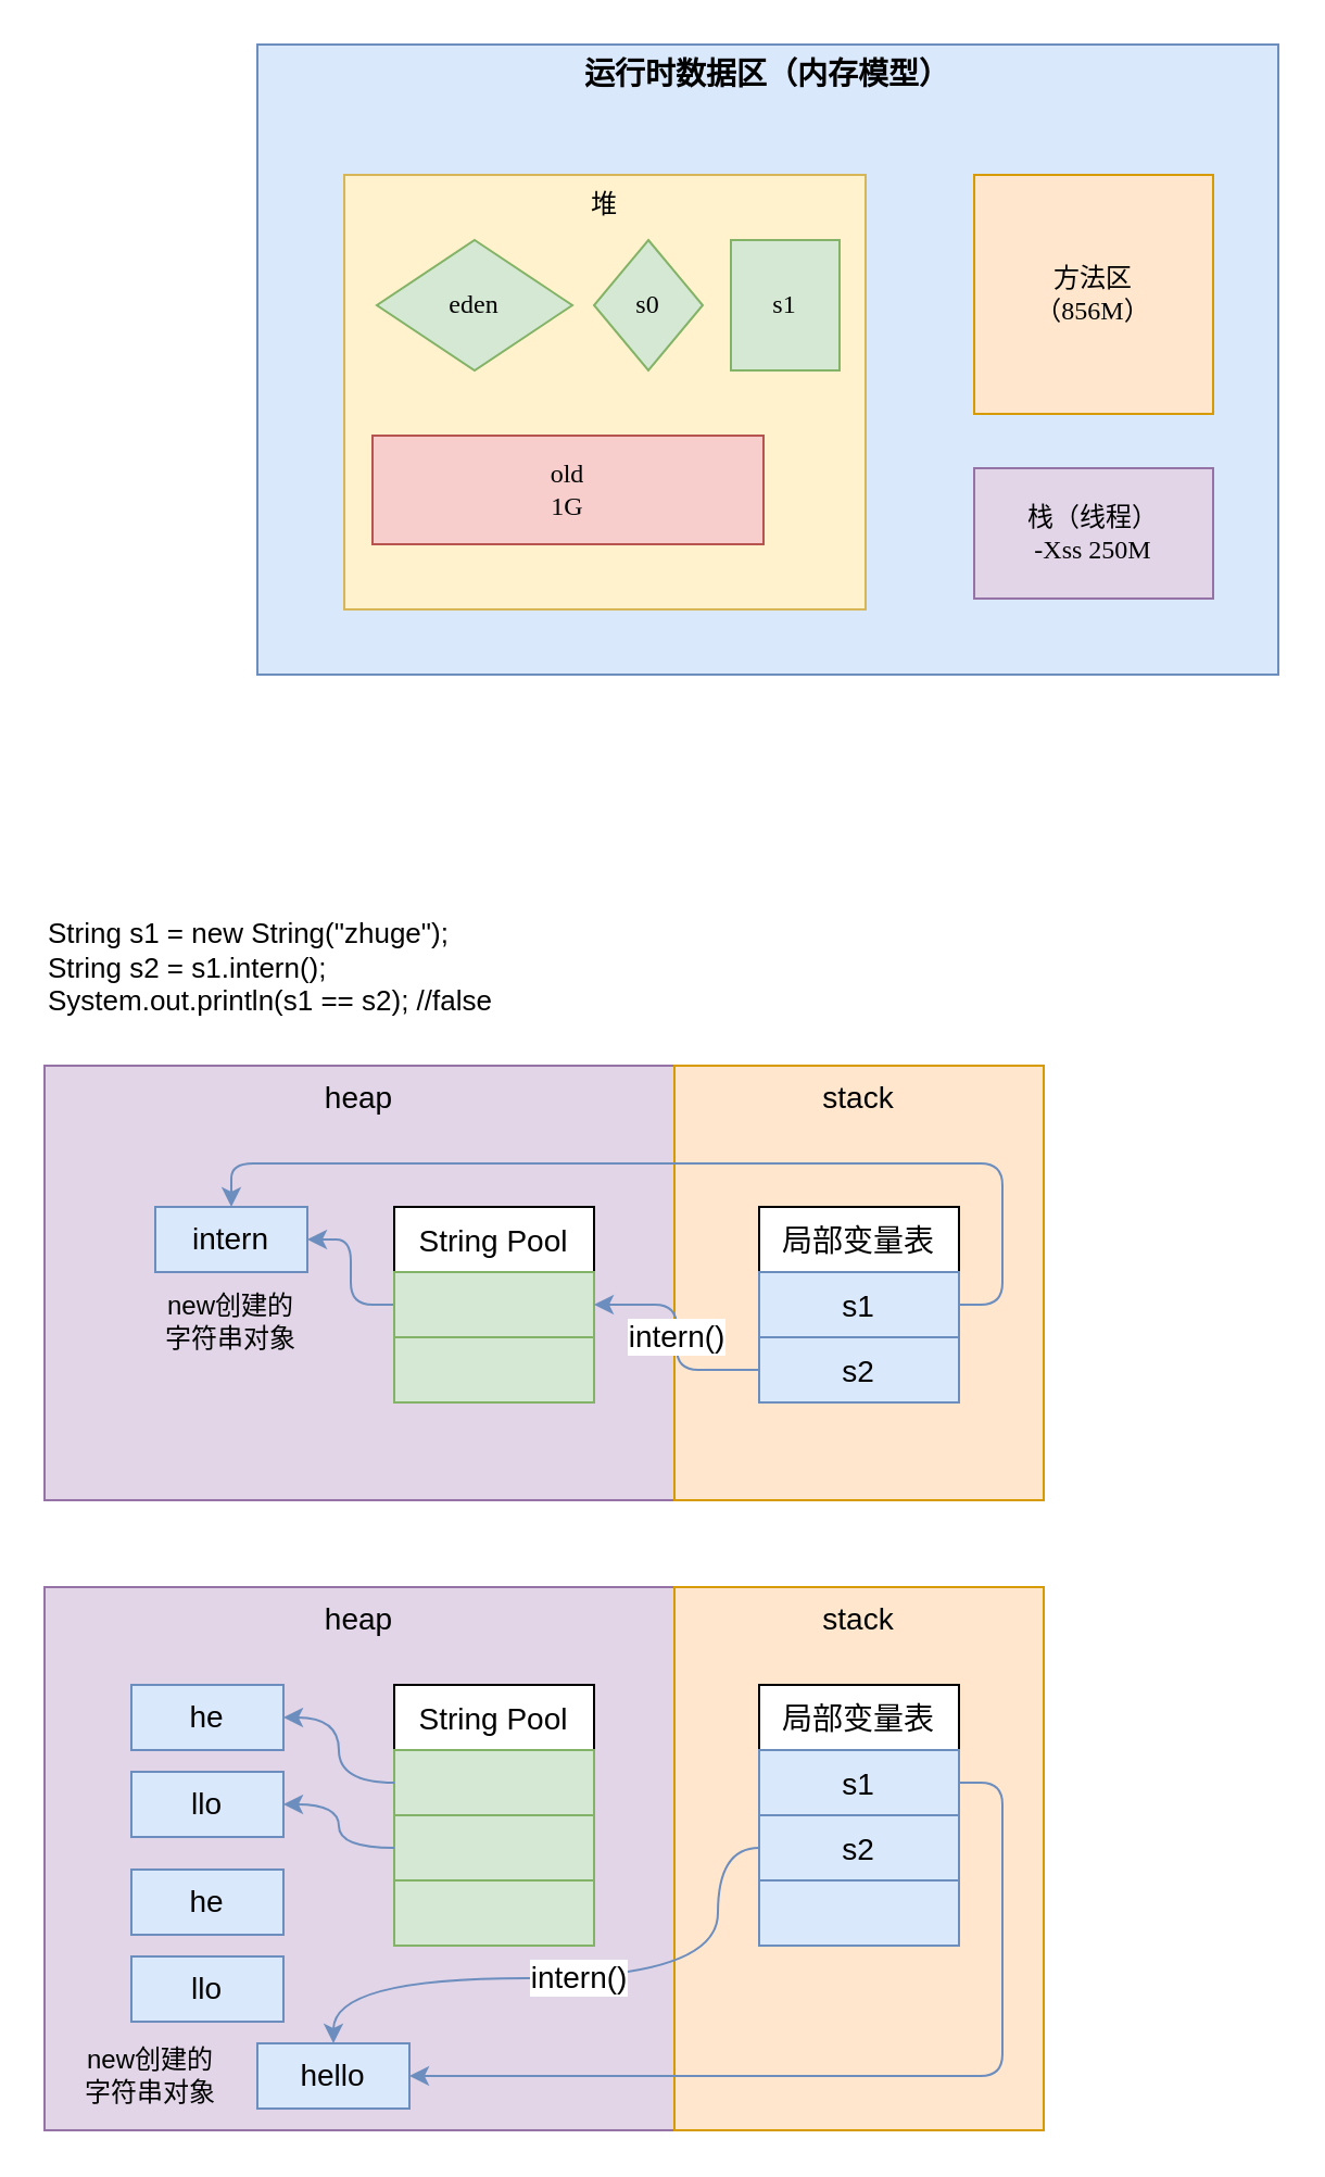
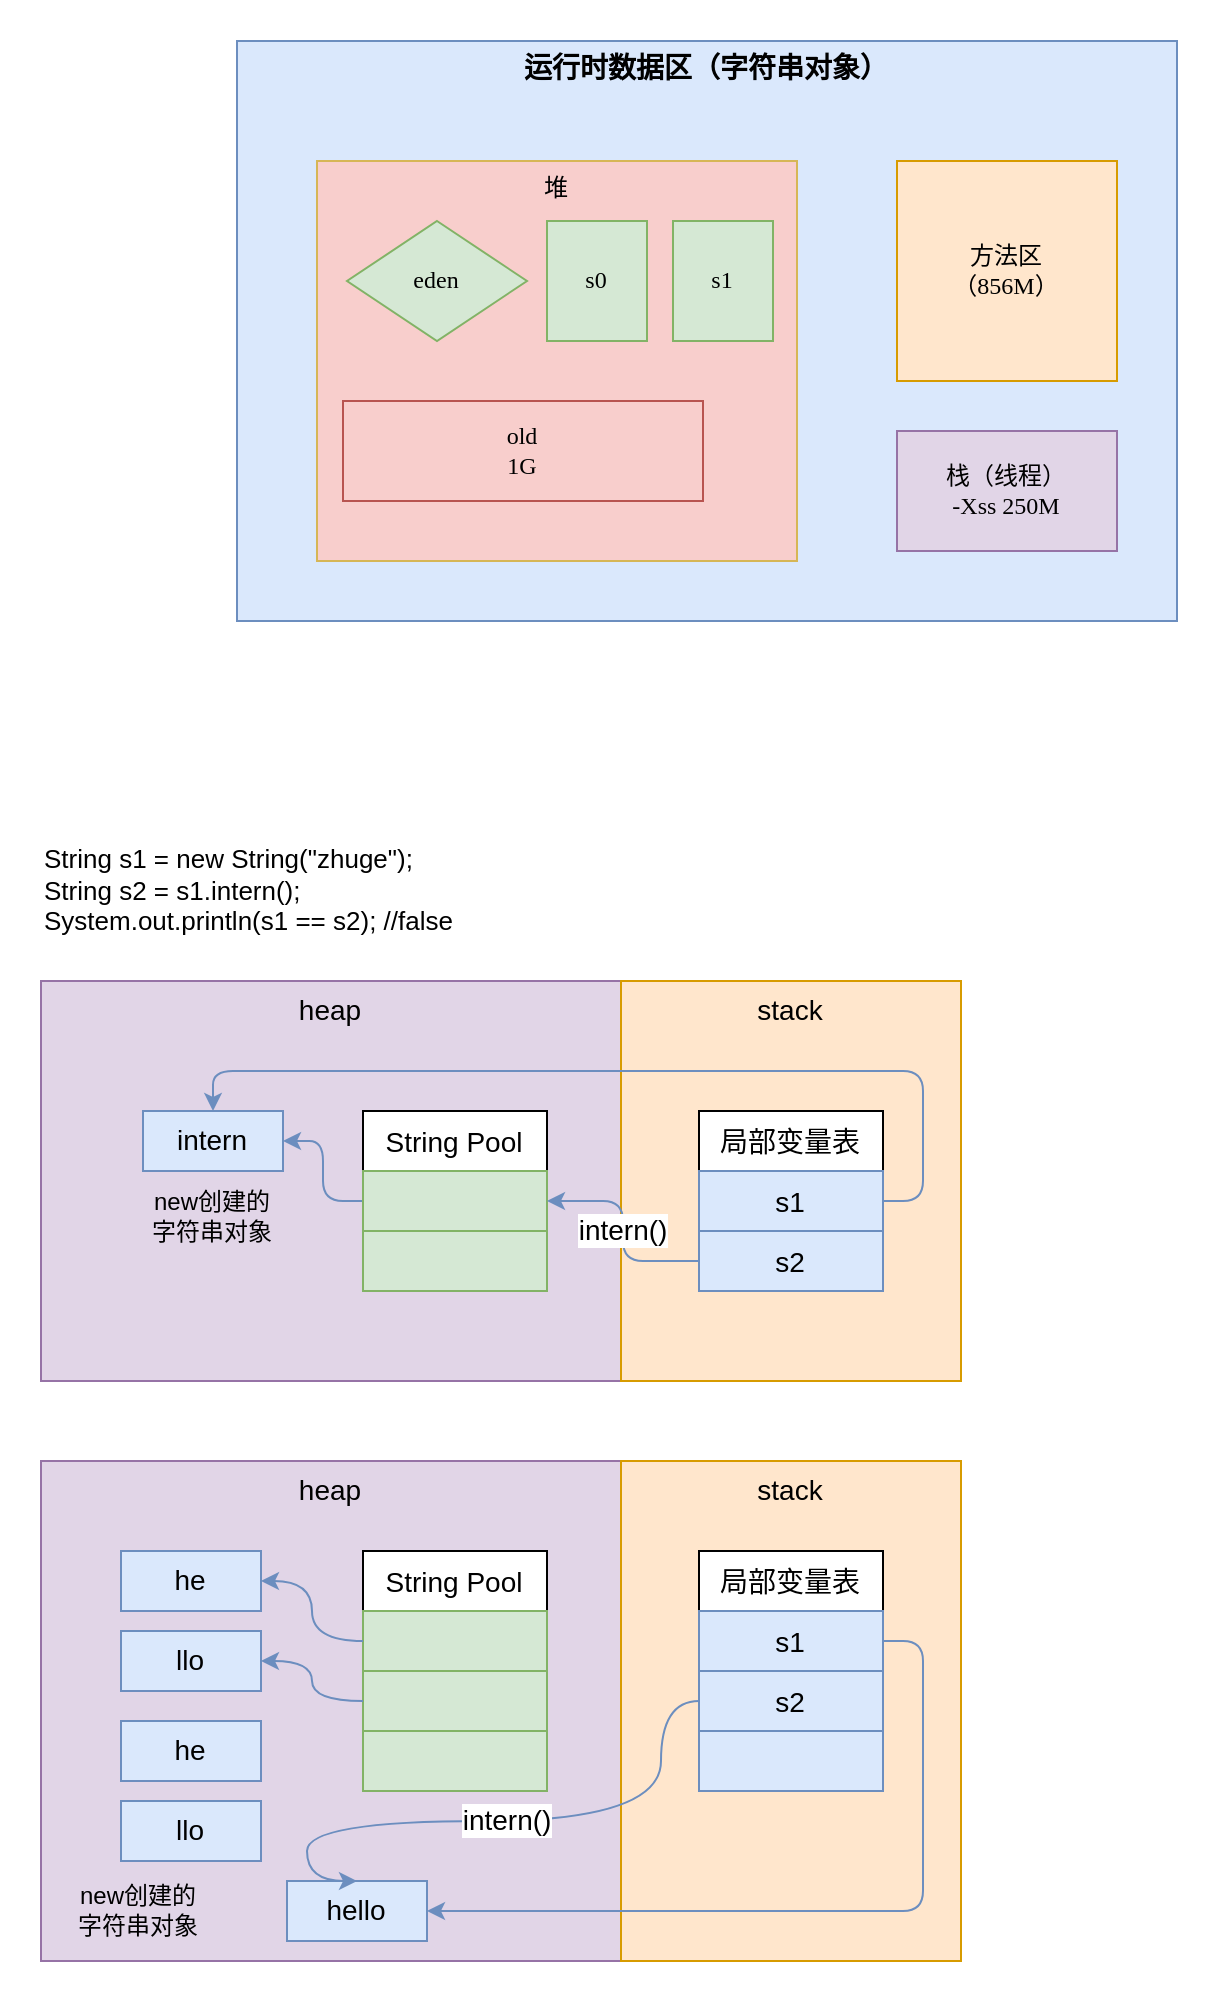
- <mxCell id="2" value="&lt;font style=&quot;font-size: 14px&quot;&gt;运行时数据区（内存模型）&lt;/font&gt;" style="rounded=0;whiteSpace=wrap;html=1;fillColor=#dae8fc;strokeColor=#6c8ebf;align=center;verticalAlign=top;fontStyle=1;fontFamily=Lucida Console;" parent="1" vertex="1"><mxGeometry x="118" y="20" width="470" height="290" as="geometry" /></mxCell>
+ <mxCell id="2" value="&lt;font style=&quot;font-size: 14px&quot;&gt;运行时数据区（字符串对象）&lt;/font&gt;" style="rounded=0;whiteSpace=wrap;html=1;fillColor=#dae8fc;strokeColor=#6c8ebf;align=center;verticalAlign=top;fontStyle=1;fontFamily=Lucida Console;" parent="1" vertex="1"><mxGeometry x="118" y="20" width="470" height="290" as="geometry" /></mxCell>
- <mxCell id="7" value="s0" style="rhombus;whiteSpace=wrap;html=1;fillColor=#d5e8d4;strokeColor=#82b366;fontFamily=Lucida Console;" parent="1" vertex="1"><mxGeometry x="273" y="110" width="50" height="60" as="geometry" /></mxCell>
+ <mxCell id="7" value="s0" style="rounded=0;whiteSpace=wrap;html=1;fillColor=#d5e8d4;strokeColor=#82b366;fontFamily=Lucida Console;" parent="1" vertex="1"><mxGeometry x="273" y="110" width="50" height="60" as="geometry" /></mxCell>
- <mxCell id="3" value="堆" style="rounded=0;whiteSpace=wrap;html=1;verticalAlign=top;fillColor=#fff2cc;strokeColor=#d6b656;fontFamily=Lucida Console;" parent="1" vertex="1"><mxGeometry x="158" y="80" width="240" height="200" as="geometry" /></mxCell>
+ <mxCell id="3" value="堆" style="rounded=0;whiteSpace=wrap;html=1;verticalAlign=top;fillColor=#f8cecc;strokeColor=#d6b656;fontFamily=Lucida Console;" parent="1" vertex="1"><mxGeometry x="158" y="80" width="240" height="200" as="geometry" /></mxCell>
- <mxCell id="34" value="hello" style="rounded=0;whiteSpace=wrap;html=1;fontSize=14;fillColor=#dae8fc;strokeColor=#6c8ebf;" vertex="1" parent="1"><mxGeometry x="118" y="940" width="70" height="30" as="geometry" /></mxCell>
+ <mxCell id="34" value="hello" style="rounded=0;whiteSpace=wrap;html=1;fontSize=14;fillColor=#dae8fc;strokeColor=#6c8ebf;" vertex="1" parent="1"><mxGeometry x="143" y="940" width="70" height="30" as="geometry" /></mxCell>
